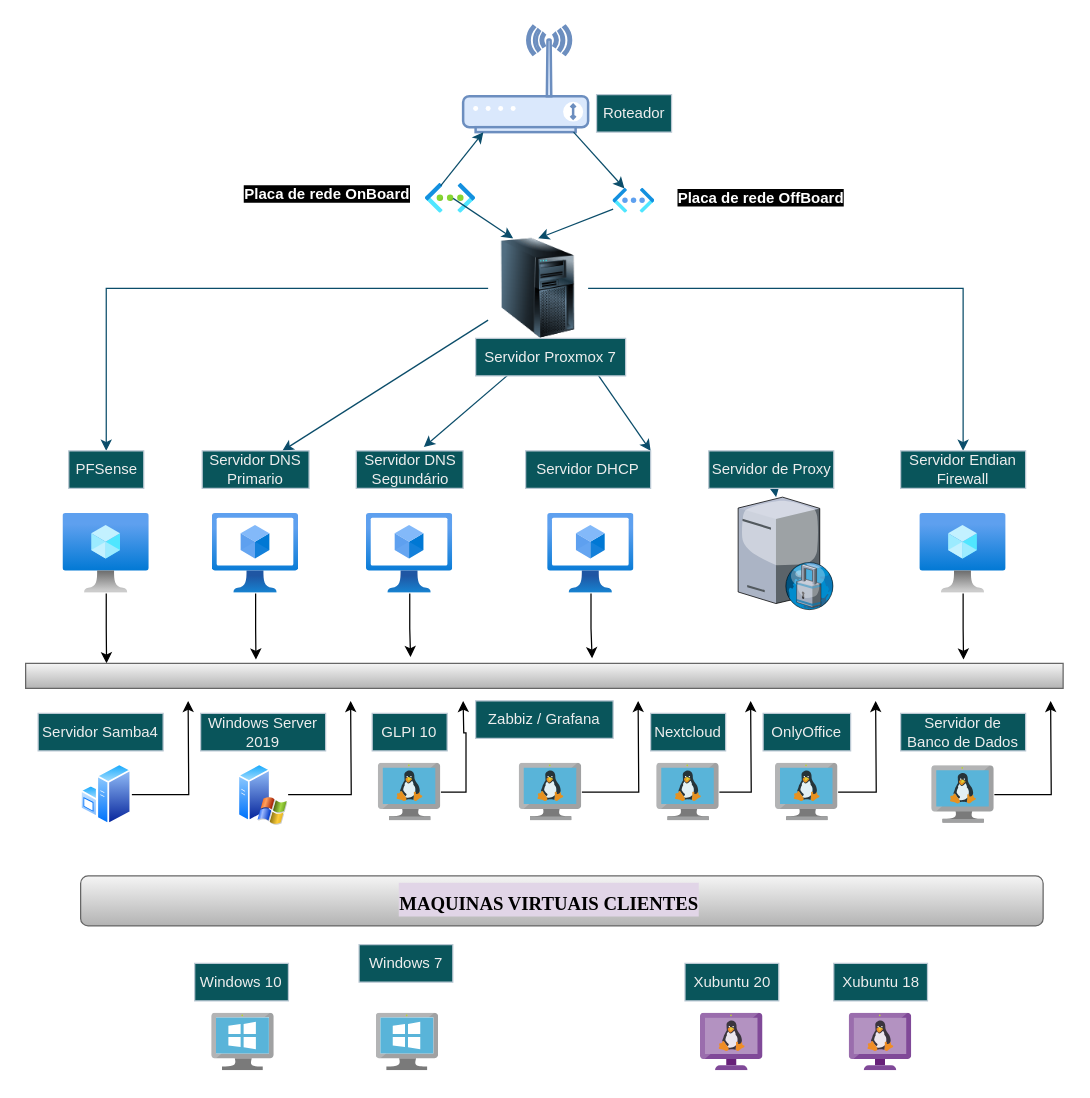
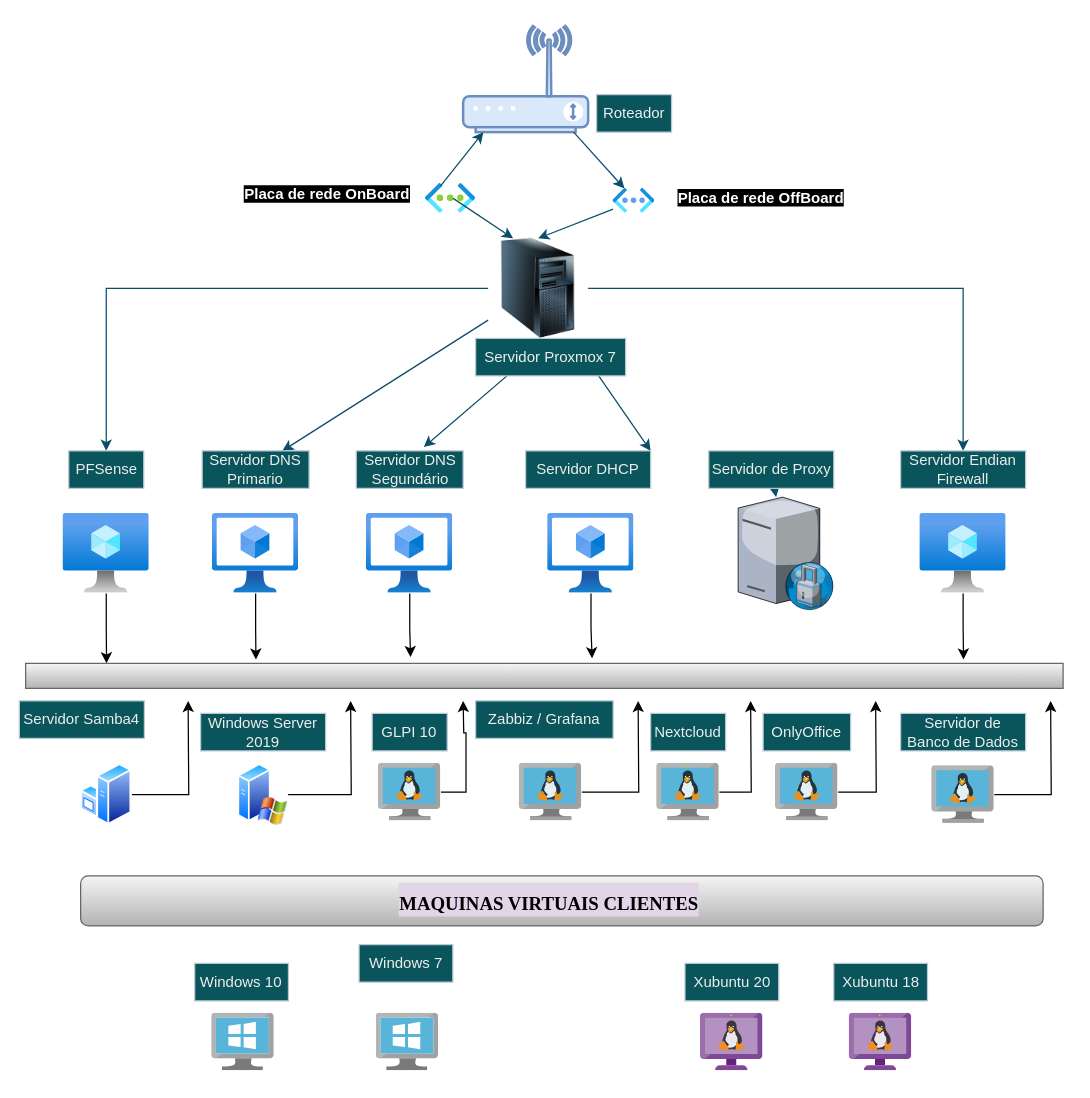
- <mxCell id="42" value="Servidor Samba4" style="text;align=center;html=1;verticalAlign=middle;whiteSpace=wrap;rounded=0;labelBackgroundColor=none;fillColor=#09555B;fontColor=#EEEEEE;strokeColor=#BAC8D3;" vertex="1" parent="1"><mxGeometry x="30" y="570" width="100" height="30" as="geometry" /></mxCell>
+ <mxCell id="42" value="Servidor Samba4" style="text;align=center;html=1;verticalAlign=middle;whiteSpace=wrap;rounded=0;labelBackgroundColor=none;fillColor=#09555B;fontColor=#EEEEEE;strokeColor=#BAC8D3;" vertex="1" parent="1"><mxGeometry x="15" y="560" width="100" height="30" as="geometry" /></mxCell>
